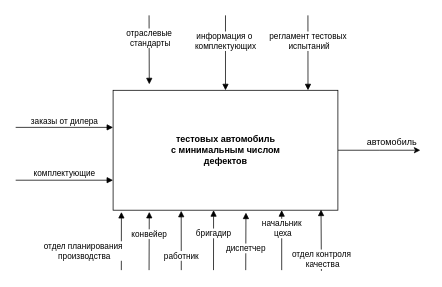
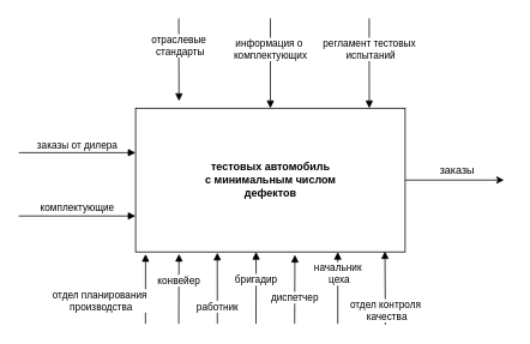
- <mxCell id="15" value="автомобиль" style="text;html=1;resizable=0;points=[];autosize=1;align=left;verticalAlign=top;spacingTop=-4;" vertex="1" parent="1"><mxGeometry x="487" y="180" width="80" height="20" as="geometry" /></mxCell>
+ <mxCell id="15" value="заказы" style="text;html=1;resizable=0;points=[];autosize=1;align=left;verticalAlign=top;spacingTop=-4;" vertex="1" parent="1"><mxGeometry x="487" y="180" width="80" height="20" as="geometry" /></mxCell>
